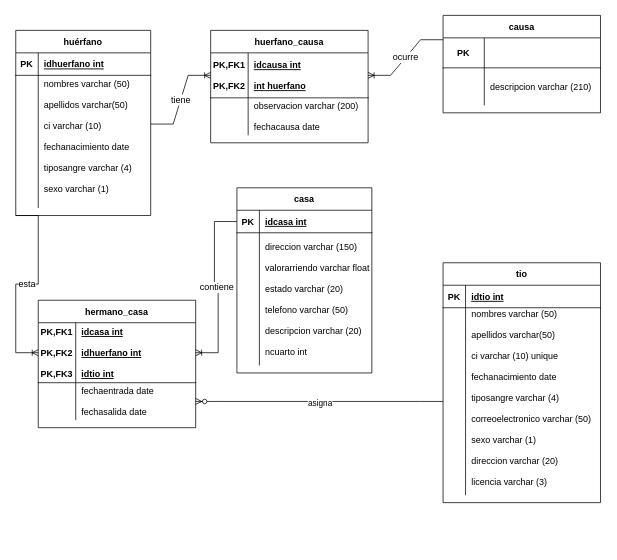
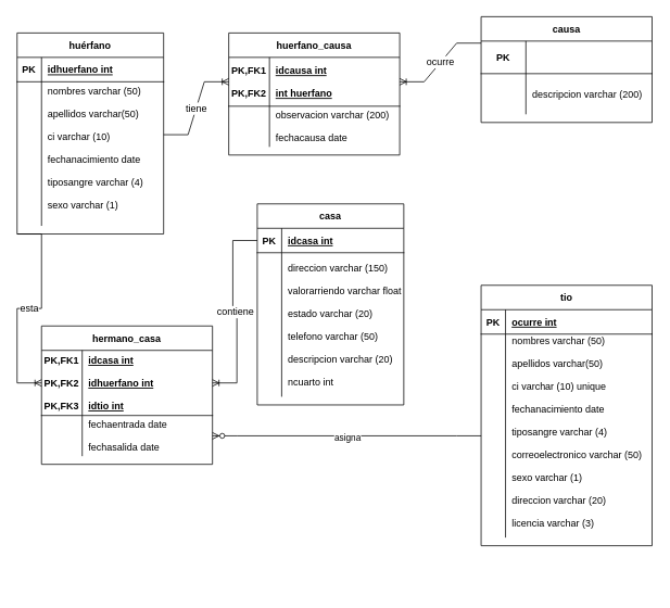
- <mxCell id="21" value="descripcion varchar (210)" style="shape=partialRectangle;overflow=hidden;connectable=0;fillColor=none;top=0;left=0;bottom=0;right=0;align=left;spacingLeft=6;" parent="19" vertex="1"><mxGeometry x="55" width="155" height="50" as="geometry"><mxRectangle width="155" height="50" as="alternateBounds" /></mxGeometry></mxCell>
+ <mxCell id="21" value="descripcion varchar (200)" style="shape=partialRectangle;overflow=hidden;connectable=0;fillColor=none;top=0;left=0;bottom=0;right=0;align=left;spacingLeft=6;" parent="19" vertex="1"><mxGeometry x="55" width="155" height="50" as="geometry"><mxRectangle width="155" height="50" as="alternateBounds" /></mxGeometry></mxCell>
- <mxCell id="39" value="idtio int" style="shape=partialRectangle;overflow=hidden;connectable=0;fillColor=none;top=0;left=0;bottom=0;right=0;align=left;spacingLeft=6;fontStyle=5;" parent="37" vertex="1"><mxGeometry x="30" width="180" height="30" as="geometry"><mxRectangle width="180" height="30" as="alternateBounds" /></mxGeometry></mxCell>
+ <mxCell id="39" value="ocurre int" style="shape=partialRectangle;overflow=hidden;connectable=0;fillColor=none;top=0;left=0;bottom=0;right=0;align=left;spacingLeft=6;fontStyle=5;" parent="37" vertex="1"><mxGeometry x="30" width="180" height="30" as="geometry"><mxRectangle width="180" height="30" as="alternateBounds" /></mxGeometry></mxCell>
